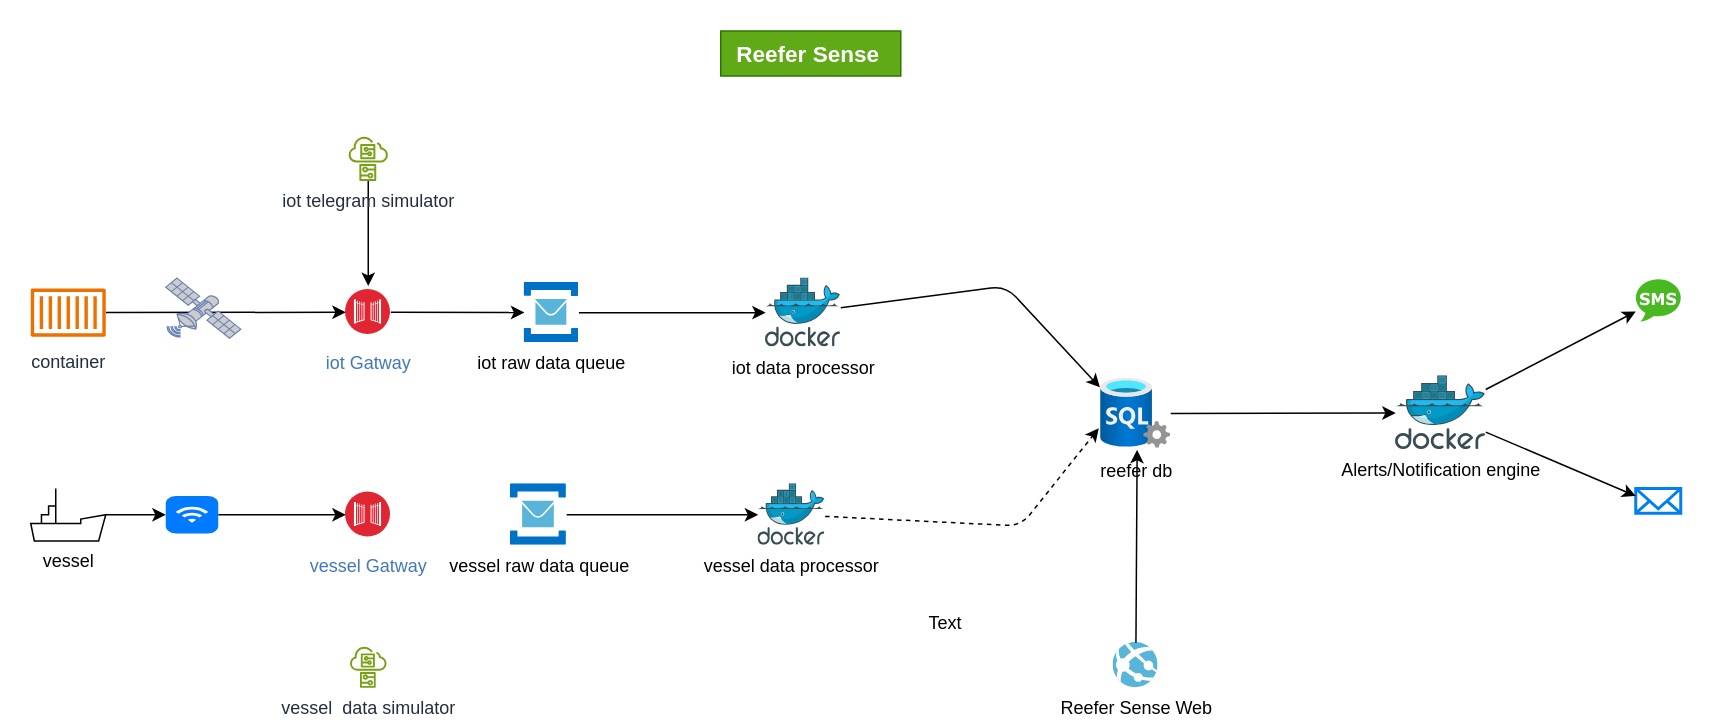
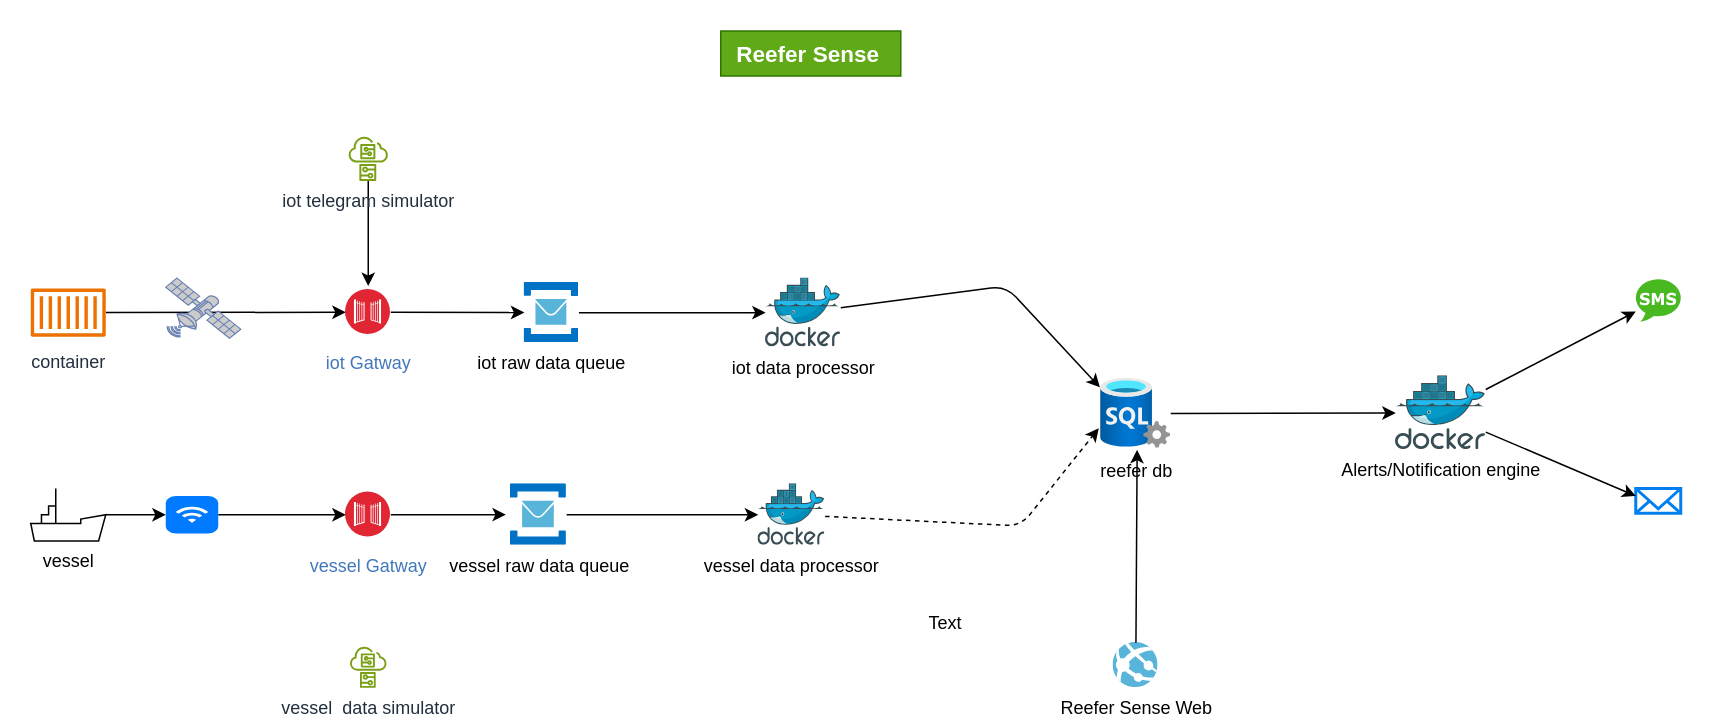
+ <mxCell id="25" style="edgeStyle=none;html=1;entryX=-0.086;entryY=0.498;entryDx=0;entryDy=0;entryPerimeter=0;" edge="1" parent="1" source="4" target="12"><mxGeometry relative="1" as="geometry" /></mxCell>
